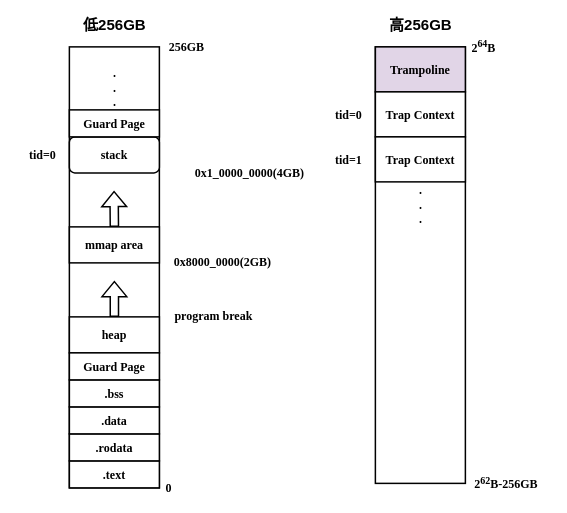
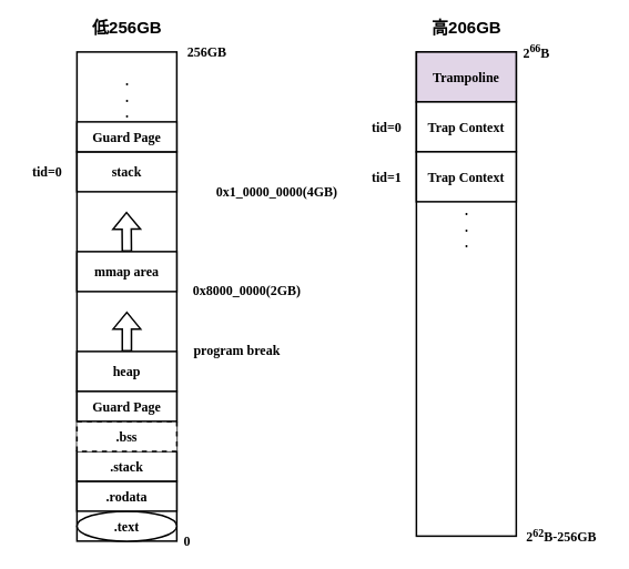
- <mxCell id="11" value="&lt;font style=&quot;font-size: 20px;&quot;&gt;&lt;b&gt;高256GB&lt;/b&gt;&lt;/font&gt;" style="text;html=1;align=center;verticalAlign=middle;resizable=0;points=[];autosize=1;strokeColor=none;fillColor=none;" vertex="1" parent="1"><mxGeometry x="512" y="20" width="96" height="24" as="geometry" /></mxCell>
+ <mxCell id="11" value="&lt;font style=&quot;font-size: 20px;&quot;&gt;&lt;b&gt;高206GB&lt;/b&gt;&lt;/font&gt;" style="text;html=1;align=center;verticalAlign=middle;resizable=0;points=[];autosize=1;strokeColor=none;fillColor=none;" vertex="1" parent="1"><mxGeometry x="512" y="20" width="96" height="24" as="geometry" /></mxCell>
- <mxCell id="6" value="2&lt;sup&gt;64&lt;/sup&gt;B" style="text;html=1;align=center;verticalAlign=middle;resizable=0;points=[];autosize=1;strokeColor=none;fillColor=none;fontSize=16;fontFamily=Lucida Console;fontStyle=1;strokeWidth=2;" parent="1" vertex="1"><mxGeometry x="614" y="44" width="60" height="36" as="geometry" /></mxCell>
+ <mxCell id="6" value="2&lt;sup&gt;66&lt;/sup&gt;B" style="text;html=1;align=center;verticalAlign=middle;resizable=0;points=[];autosize=1;strokeColor=none;fillColor=none;fontSize=16;fontFamily=Lucida Console;fontStyle=1;strokeWidth=2;" parent="1" vertex="1"><mxGeometry x="614" y="44" width="60" height="36" as="geometry" /></mxCell>
- <mxCell id="21" value="stack" style="whiteSpace=wrap;html=1;fontFamily=Lucida Console;fontSize=16;fontStyle=1;strokeWidth=2;rounded=1;" parent="1" vertex="1"><mxGeometry x="92" y="182" width="120" height="48" as="geometry" /></mxCell>
+ <mxCell id="21" value="stack" style="rounded=0;whiteSpace=wrap;html=1;fontFamily=Lucida Console;fontSize=16;fontStyle=1;strokeWidth=2;" parent="1" vertex="1"><mxGeometry x="92" y="182" width="120" height="48" as="geometry" /></mxCell>
- <mxCell id="16" value=".bss" style="rounded=0;whiteSpace=wrap;html=1;fontFamily=Lucida Console;fontSize=16;fontStyle=1;strokeWidth=2;" parent="1" vertex="1"><mxGeometry x="92" y="506" width="120" height="36" as="geometry" /></mxCell>
+ <mxCell id="16" value=".bss" style="rounded=0;whiteSpace=wrap;html=1;fontFamily=Lucida Console;fontSize=16;fontStyle=1;strokeWidth=2;dashed=1;" parent="1" vertex="1"><mxGeometry x="92" y="506" width="120" height="36" as="geometry" /></mxCell>
- <mxCell id="15" value=".data" style="rounded=0;whiteSpace=wrap;html=1;fontFamily=Lucida Console;fontSize=16;fontStyle=1;strokeWidth=2;" parent="1" vertex="1"><mxGeometry x="92" y="542" width="120" height="36" as="geometry" /></mxCell>
+ <mxCell id="15" value=".stack" style="rounded=0;whiteSpace=wrap;html=1;fontFamily=Lucida Console;fontSize=16;fontStyle=1;strokeWidth=2;" parent="1" vertex="1"><mxGeometry x="92" y="542" width="120" height="36" as="geometry" /></mxCell>
- <mxCell id="13" value=".text" style="rounded=0;whiteSpace=wrap;html=1;fontFamily=Lucida Console;fontSize=16;fontStyle=1;strokeWidth=2;" parent="1" vertex="1"><mxGeometry x="92" y="614" width="120" height="36" as="geometry" /></mxCell>
+ <mxCell id="13" value=".text" style="ellipse;whiteSpace=wrap;html=1;fontFamily=Lucida Console;fontSize=16;fontStyle=1;strokeWidth=2;" parent="1" vertex="1"><mxGeometry x="92" y="614" width="120" height="36" as="geometry" /></mxCell>
